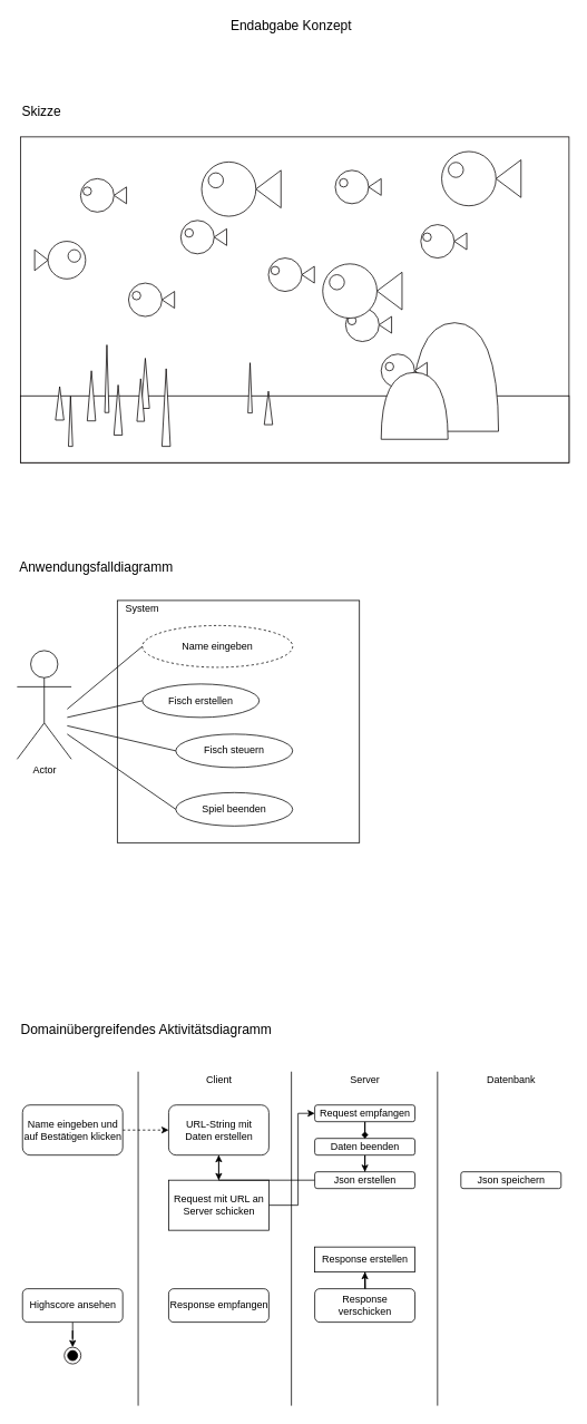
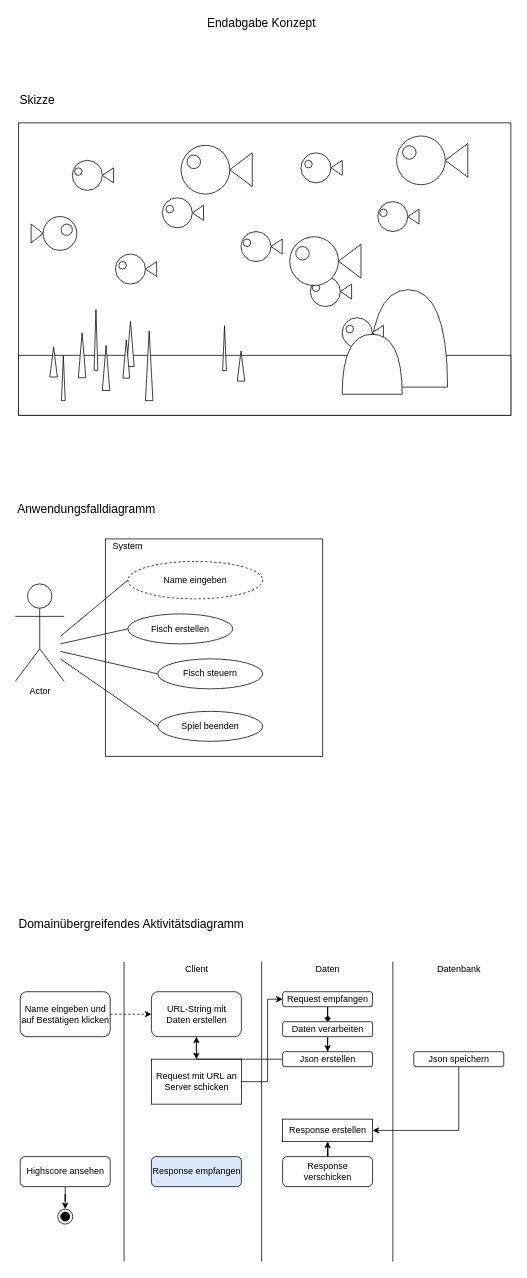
- <mxCell id="23" value="Server" style="text;html=1;strokeColor=none;fillColor=none;align=center;verticalAlign=middle;whiteSpace=wrap;rounded=0;" vertex="1" parent="1"><mxGeometry x="416.5" y="1282" width="40" height="20" as="geometry" /></mxCell>
+ <mxCell id="23" value="Daten" style="text;html=1;strokeColor=none;fillColor=none;align=center;verticalAlign=middle;whiteSpace=wrap;rounded=0;" vertex="1" parent="1"><mxGeometry x="416.5" y="1282" width="40" height="20" as="geometry" /></mxCell>
- <mxCell id="30" value="Daten beenden" style="rounded=1;whiteSpace=wrap;html=1;" vertex="1" parent="1"><mxGeometry x="376.5" y="1362" width="120" height="20" as="geometry" /></mxCell>
+ <mxCell id="30" value="Daten verarbeiten" style="rounded=1;whiteSpace=wrap;html=1;" vertex="1" parent="1"><mxGeometry x="376.5" y="1362" width="120" height="20" as="geometry" /></mxCell>
+ <mxCell id="33" value="" style="edgeStyle=orthogonalEdgeStyle;rounded=0;orthogonalLoop=1;jettySize=auto;html=1;exitX=0.5;exitY=1;exitDx=0;exitDy=0;entryX=1;entryY=0.5;entryDx=0;entryDy=0;" edge="1" parent="1" source="34" target="41"><mxGeometry relative="1" as="geometry"><mxPoint x="596.5" y="1512" as="targetPoint" /></mxGeometry></mxCell>
- <mxCell id="38" value="Response empfangen" style="rounded=1;whiteSpace=wrap;html=1;" vertex="1" parent="1"><mxGeometry x="201.5" y="1542" width="120" height="40" as="geometry" /></mxCell>
+ <mxCell id="38" value="Response empfangen" style="rounded=1;whiteSpace=wrap;html=1;fillColor=#dae8fc;" vertex="1" parent="1"><mxGeometry x="201.5" y="1542" width="120" height="40" as="geometry" /></mxCell>
